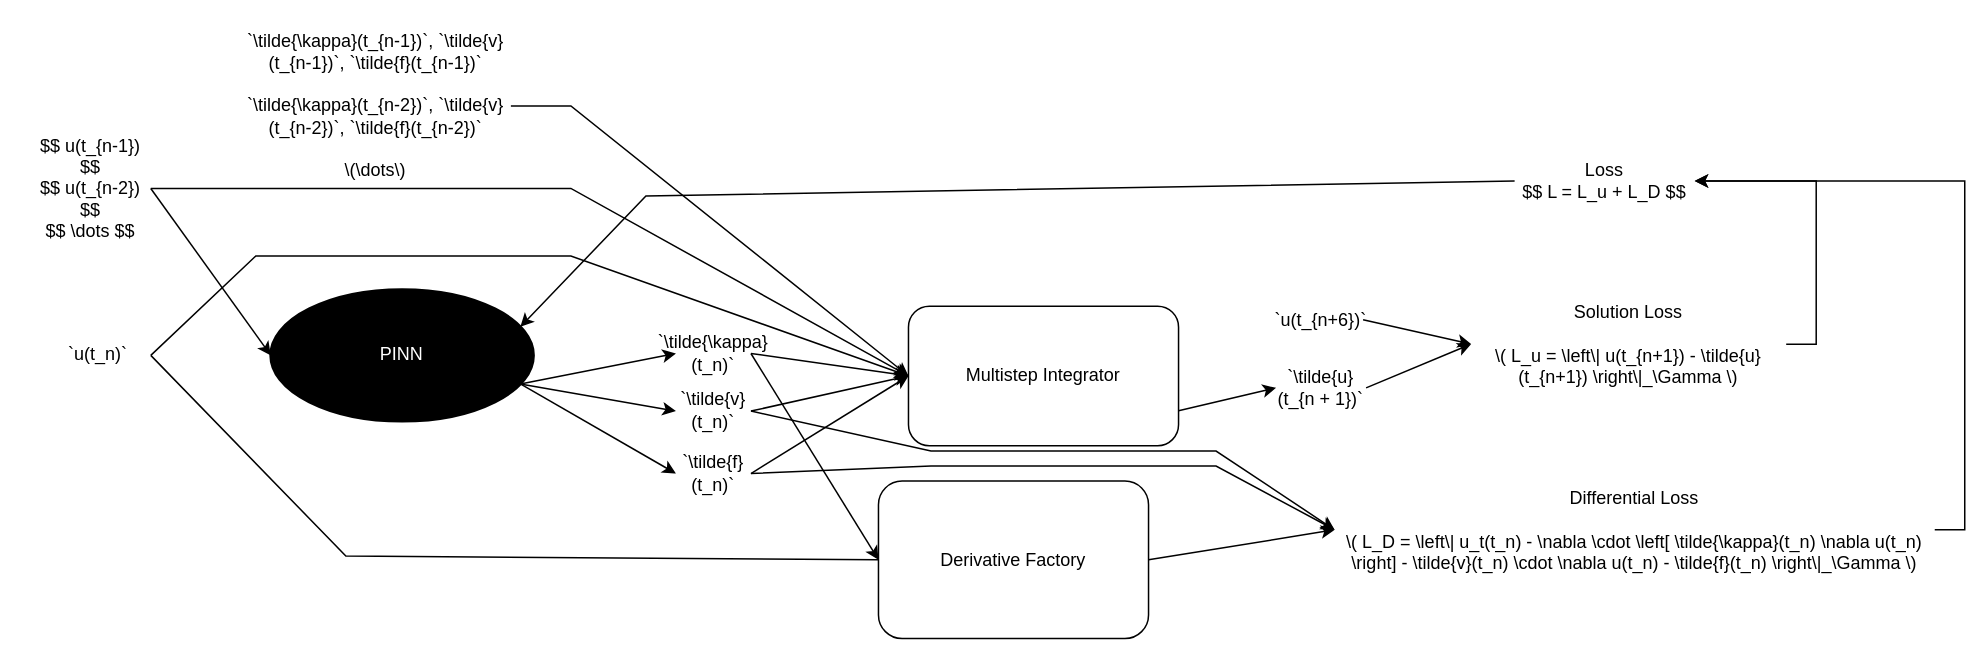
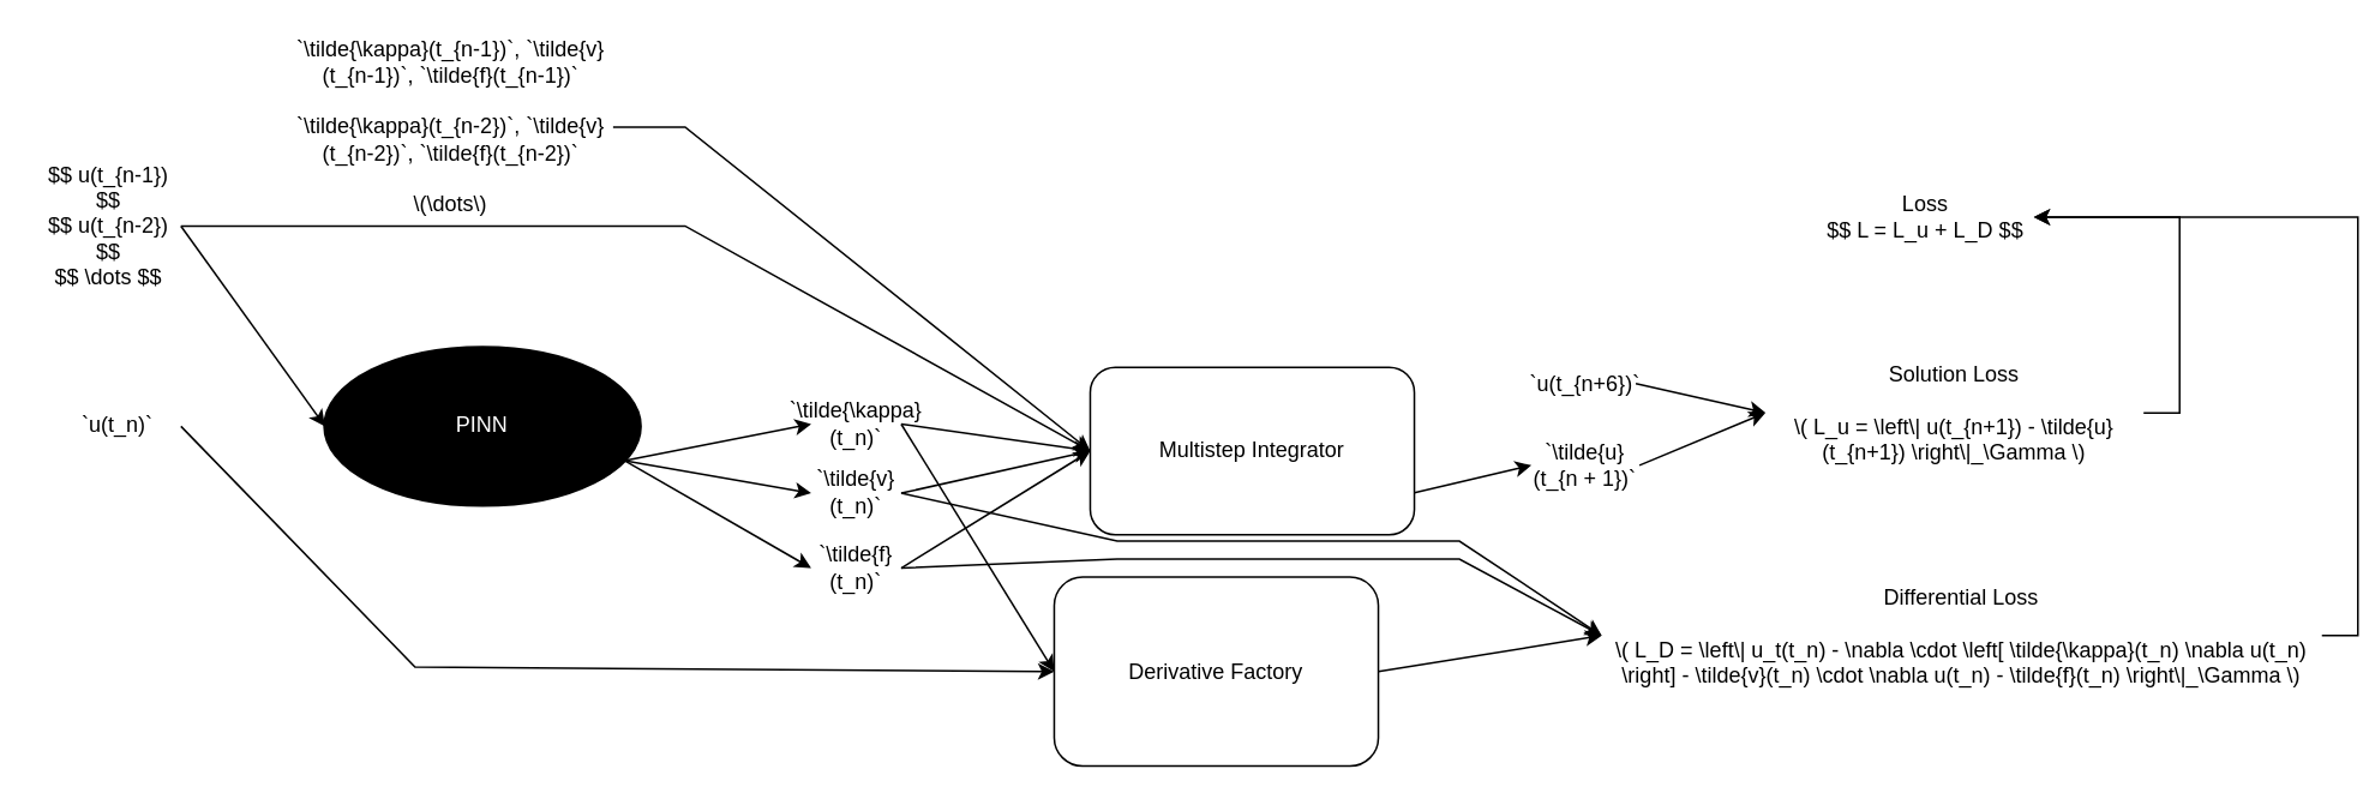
- <mxCell id="30" value="" style="endArrow=classic;html=1;rounded=0;exitX=0;exitY=0.5;exitDx=0;exitDy=0;entryX=1;entryY=0.25;entryDx=0;entryDy=0;" edge="1" parent="1" source="29" target="2"><mxGeometry width="50" height="50" relative="1" as="geometry"><mxPoint x="820" y="110" as="sourcePoint" /><mxPoint x="870" y="60" as="targetPoint" /><Array as="points"><mxPoint x="430" y="130" /></Array></mxGeometry></mxCell>
- <mxCell id="35" value="" style="endArrow=classic;html=1;rounded=0;exitX=1;exitY=0.5;exitDx=0;exitDy=0;entryX=0;entryY=0.5;entryDx=0;entryDy=0;" edge="1" parent="1" source="22" target="7"><mxGeometry width="50" height="50" relative="1" as="geometry"><mxPoint x="130" y="460" as="sourcePoint" /><mxPoint x="180" y="410" as="targetPoint" /><Array as="points"><mxPoint x="170" y="170" /><mxPoint x="380" y="170" /></Array></mxGeometry></mxCell>
- <mxCell id="27" value="" style="endArrow=none;html=1;rounded=0;exitX=1;exitY=0.5;exitDx=0;exitDy=0;entryX=0;entryY=0.5;entryDx=0;entryDy=0;" edge="1" parent="1" source="22" target="19"><mxGeometry width="50" height="50" relative="1" as="geometry"><mxPoint x="150" y="380" as="sourcePoint" /><mxPoint x="200" y="330" as="targetPoint" /><Array as="points"><mxPoint x="230" y="370" /></Array></mxGeometry></mxCell>
+ <mxCell id="27" value="" style="endArrow=classic;html=1;rounded=0;exitX=1;exitY=0.5;exitDx=0;exitDy=0;entryX=0;entryY=0.5;entryDx=0;entryDy=0;" edge="1" parent="1" source="22" target="19"><mxGeometry width="50" height="50" relative="1" as="geometry"><mxPoint x="150" y="380" as="sourcePoint" /><mxPoint x="200" y="330" as="targetPoint" /><Array as="points"><mxPoint x="230" y="370" /></Array></mxGeometry></mxCell>
